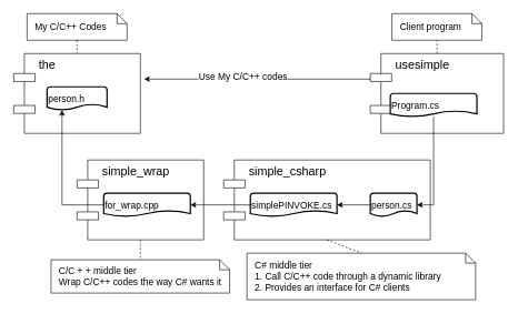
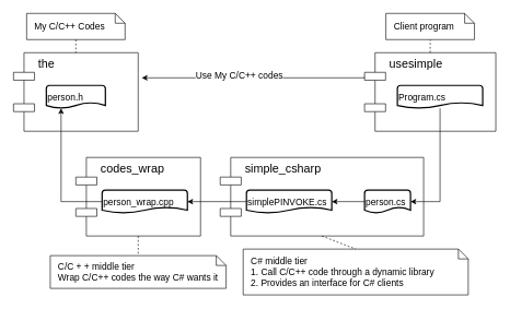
- <mxCell id="16" value="Program.cs" style="strokeWidth=2;html=1;shape=mxgraph.flowchart.document2;whiteSpace=wrap;size=0.25;fontSize=14;align=left;" parent="1" vertex="1"><mxGeometry x="585" y="140" width="130" height="35" as="geometry" /></mxCell>
+ <mxCell id="16" value="Program.cs" style="strokeWidth=2;html=1;shape=mxgraph.flowchart.document2;whiteSpace=wrap;size=0.25;fontSize=14;align=left;" parent="1" vertex="1"><mxGeometry x="605" y="130" width="130" height="35" as="geometry" /></mxCell>
- <mxCell id="4" value="simple_wrap" style="shape=component;align=left;spacingLeft=36;horizontal=1;verticalAlign=top;fontSize=18;" parent="1" vertex="1"><mxGeometry x="115" y="240" width="190" height="120" as="geometry" /></mxCell>
+ <mxCell id="4" value="codes_wrap" style="shape=component;align=left;spacingLeft=36;horizontal=1;verticalAlign=top;fontSize=18;" parent="1" vertex="1"><mxGeometry x="115" y="240" width="190" height="120" as="geometry" /></mxCell>
- <mxCell id="6" value="for_wrap.cpp" style="strokeWidth=2;html=1;shape=mxgraph.flowchart.document2;whiteSpace=wrap;size=0.25;fontSize=14;align=left;" parent="1" vertex="1"><mxGeometry x="155" y="290" width="130" height="35" as="geometry" /></mxCell>
+ <mxCell id="6" value="person_wrap.cpp" style="strokeWidth=2;html=1;shape=mxgraph.flowchart.document2;whiteSpace=wrap;size=0.25;fontSize=14;align=left;" parent="1" vertex="1"><mxGeometry x="155" y="290" width="130" height="35" as="geometry" /></mxCell>
